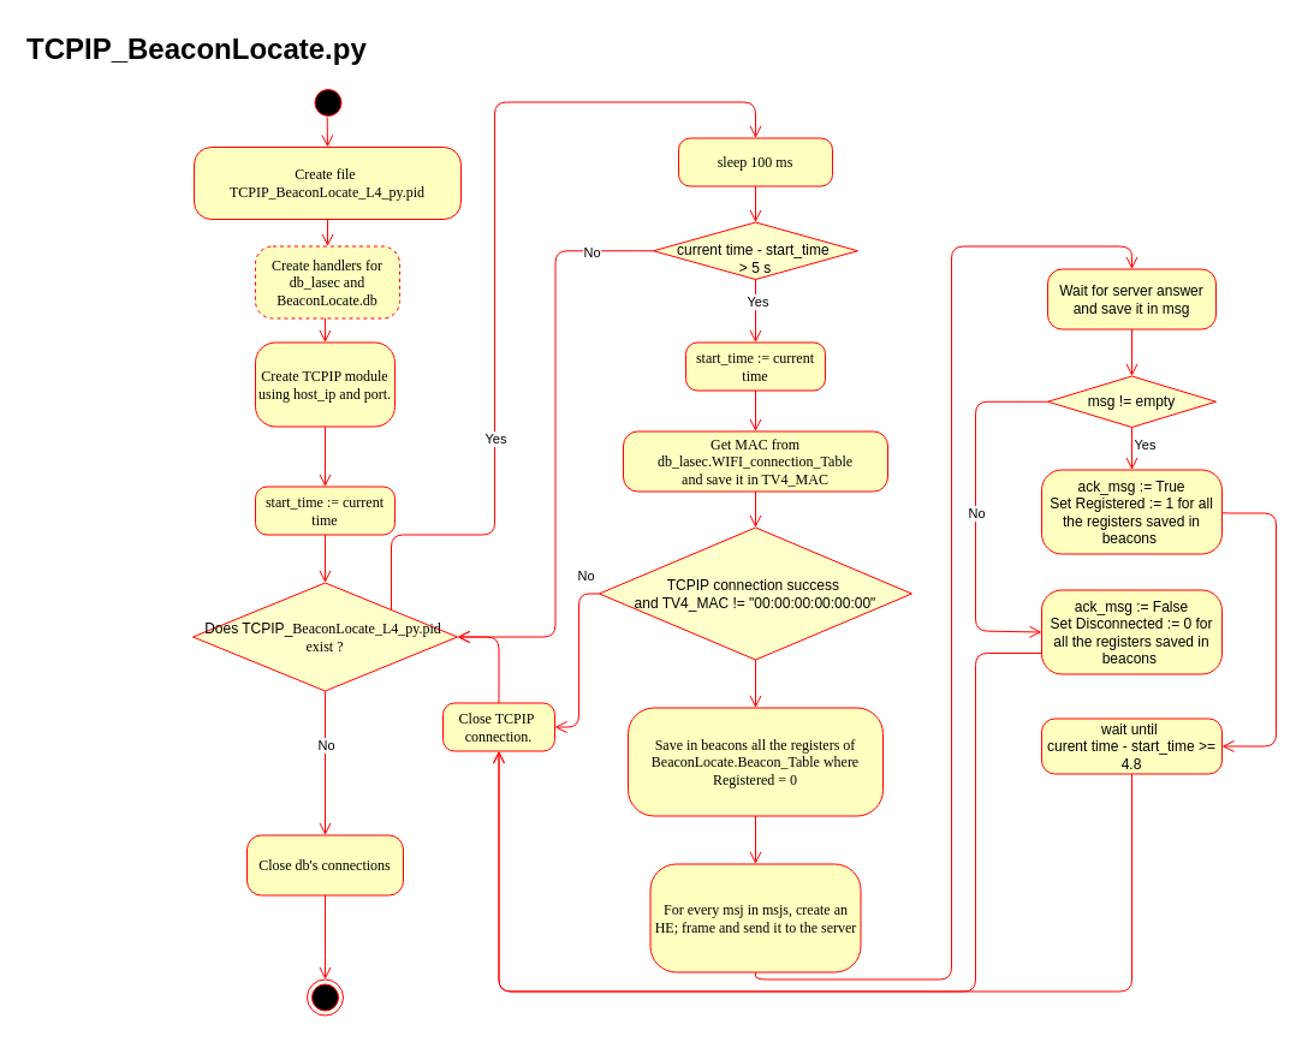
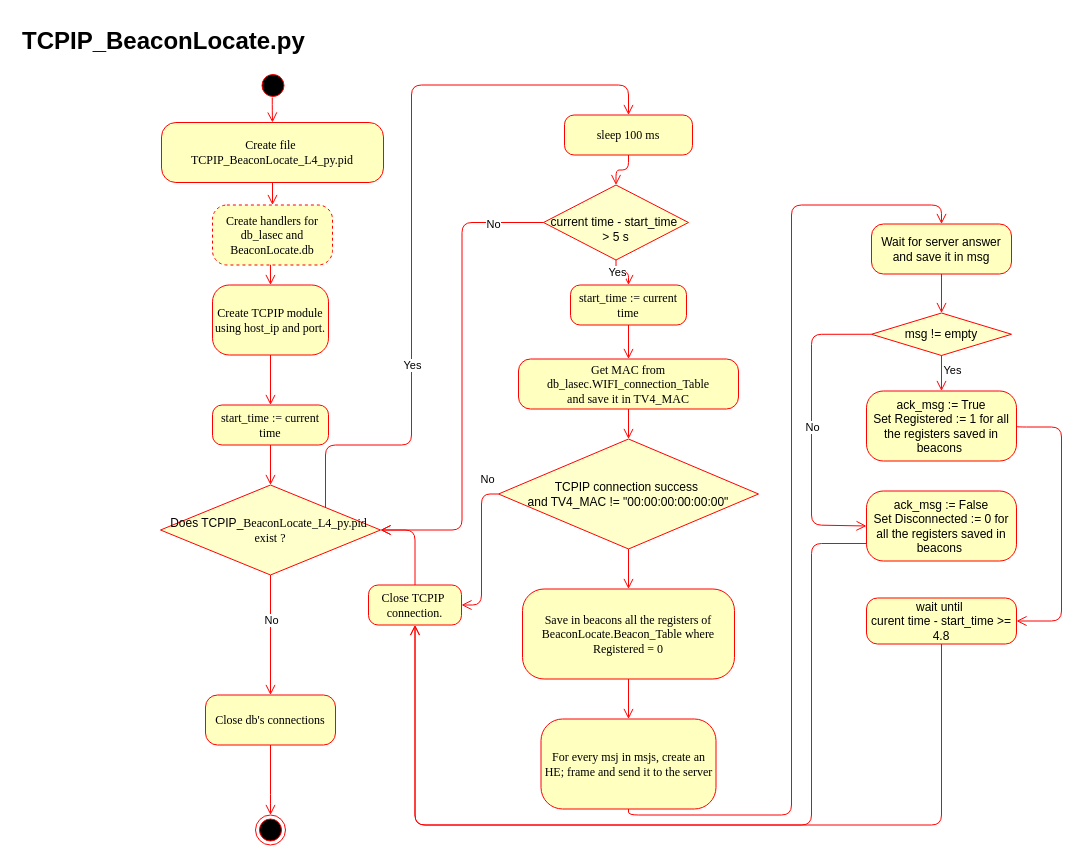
- <mxCell id="27" value="&lt;div&gt;&lt;br&gt;&lt;/div&gt;&lt;div&gt;current time - start_time&amp;nbsp;&lt;/div&gt;&lt;div&gt;&amp;gt; 5 s&lt;/div&gt;" style="rhombus;whiteSpace=wrap;html=1;fillColor=#FFFFCC;strokeColor=#FF0000;" parent="1" vertex="1"><mxGeometry x="543" y="184.5" width="170" height="47.5" as="geometry" /></mxCell>
+ <mxCell id="27" value="&lt;div&gt;&lt;br&gt;&lt;/div&gt;&lt;div&gt;current time - start_time&amp;nbsp;&lt;/div&gt;&lt;div&gt;&amp;gt; 5 s&lt;/div&gt;" style="rhombus;whiteSpace=wrap;html=1;fillColor=#FFFFCC;strokeColor=#FF0000;" parent="1" vertex="1"><mxGeometry x="543" y="184.5" width="145" height="75" as="geometry" /></mxCell>
